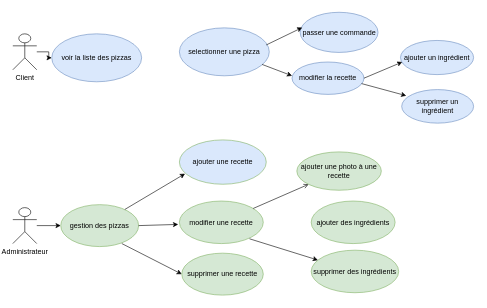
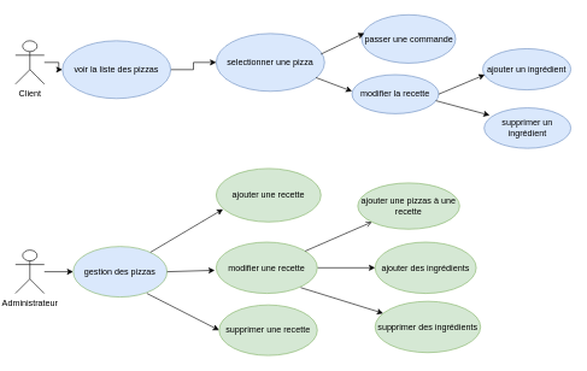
+ <mxCell id="4" value="" style="edgeStyle=orthogonalEdgeStyle;rounded=0;orthogonalLoop=1;jettySize=auto;html=1;" edge="1" parent="1" source="5" target="6"><mxGeometry relative="1" as="geometry" /></mxCell>
- <mxCell id="17" value="ajouter une recette" style="ellipse;whiteSpace=wrap;html=1;fillColor=#dae8fc;strokeColor=#82b366;" vertex="1" parent="1"><mxGeometry x="298" y="233" width="145" height="74" as="geometry" /></mxCell>
+ <mxCell id="17" value="ajouter une recette" style="ellipse;whiteSpace=wrap;html=1;fillColor=#d5e8d4;strokeColor=#82b366;" vertex="1" parent="1"><mxGeometry x="298" y="233" width="145" height="74" as="geometry" /></mxCell>
- <mxCell id="15" value="ajouter une photo à une recette" style="ellipse;whiteSpace=wrap;html=1;fillColor=#d5e8d4;strokeColor=#82b366;" vertex="1" parent="1"><mxGeometry x="494" y="253" width="141" height="64" as="geometry" /></mxCell>
+ <mxCell id="15" value="ajouter une pizzas à une recette" style="ellipse;whiteSpace=wrap;html=1;fillColor=#d5e8d4;strokeColor=#82b366;" vertex="1" parent="1"><mxGeometry x="494" y="253" width="141" height="64" as="geometry" /></mxCell>
+ <mxCell id="12" value="" style="edgeStyle=orthogonalEdgeStyle;rounded=0;orthogonalLoop=1;jettySize=auto;html=1;" edge="1" parent="1" source="13" target="20"><mxGeometry relative="1" as="geometry" /></mxCell>
- <mxCell id="10" value="gestion des pizzas" style="ellipse;whiteSpace=wrap;html=1;verticalAlign=middle;fillColor=#d5e8d4;strokeColor=#82b366;" vertex="1" parent="1"><mxGeometry x="100" y="341" width="130" height="70" as="geometry" /></mxCell>
+ <mxCell id="10" value="gestion des pizzas" style="ellipse;whiteSpace=wrap;html=1;verticalAlign=middle;fillColor=#dae8fc;strokeColor=#82b366;" vertex="1" parent="1"><mxGeometry x="100" y="341" width="130" height="70" as="geometry" /></mxCell>
